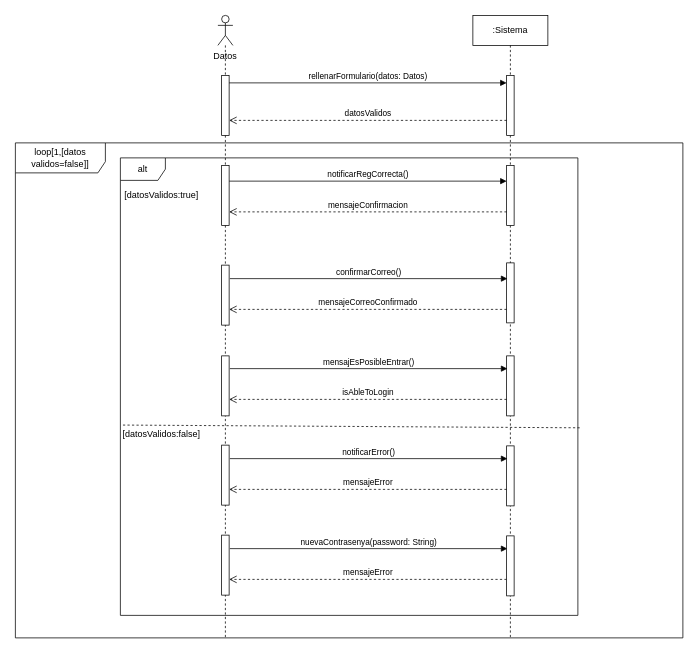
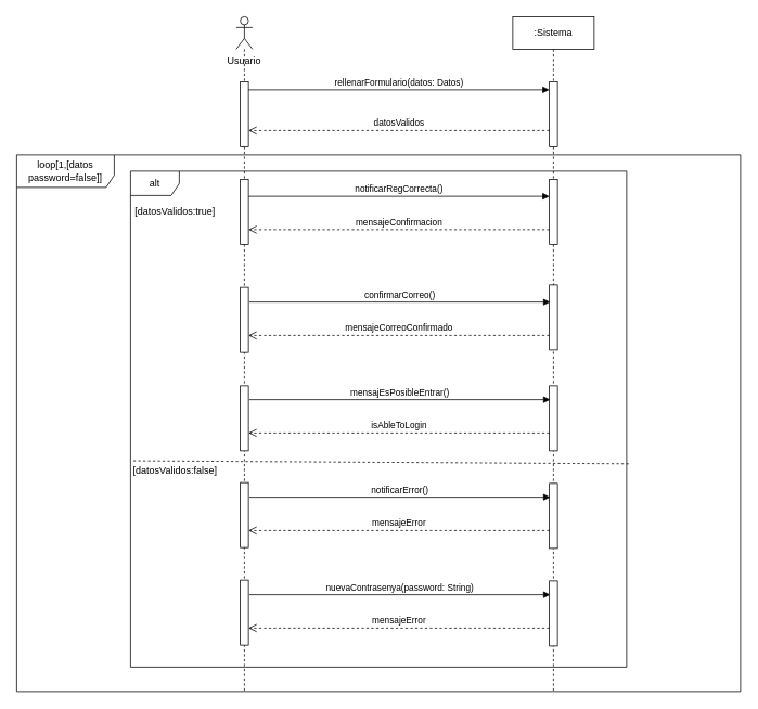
- <mxCell id="8" value="Datos" style="text;html=1;strokeColor=none;fillColor=none;align=center;verticalAlign=middle;whiteSpace=wrap;rounded=0;" vertex="1" parent="1"><mxGeometry x="270" y="60" width="60" height="30" as="geometry" /></mxCell>
+ <mxCell id="8" value="Usuario" style="text;html=1;strokeColor=none;fillColor=none;align=center;verticalAlign=middle;whiteSpace=wrap;rounded=0;" vertex="1" parent="1"><mxGeometry x="270" y="60" width="60" height="30" as="geometry" /></mxCell>
- <mxCell id="29" value="loop[1,[datos validos=false]]" style="shape=umlFrame;whiteSpace=wrap;html=1;pointerEvents=0;width=120;height=40;" vertex="1" parent="1"><mxGeometry x="20" y="190" width="890" height="660" as="geometry" /></mxCell>
+ <mxCell id="29" value="loop[1,[datos password=false]]" style="shape=umlFrame;whiteSpace=wrap;html=1;pointerEvents=0;width=120;height=40;" vertex="1" parent="1"><mxGeometry x="20" y="190" width="890" height="660" as="geometry" /></mxCell>
